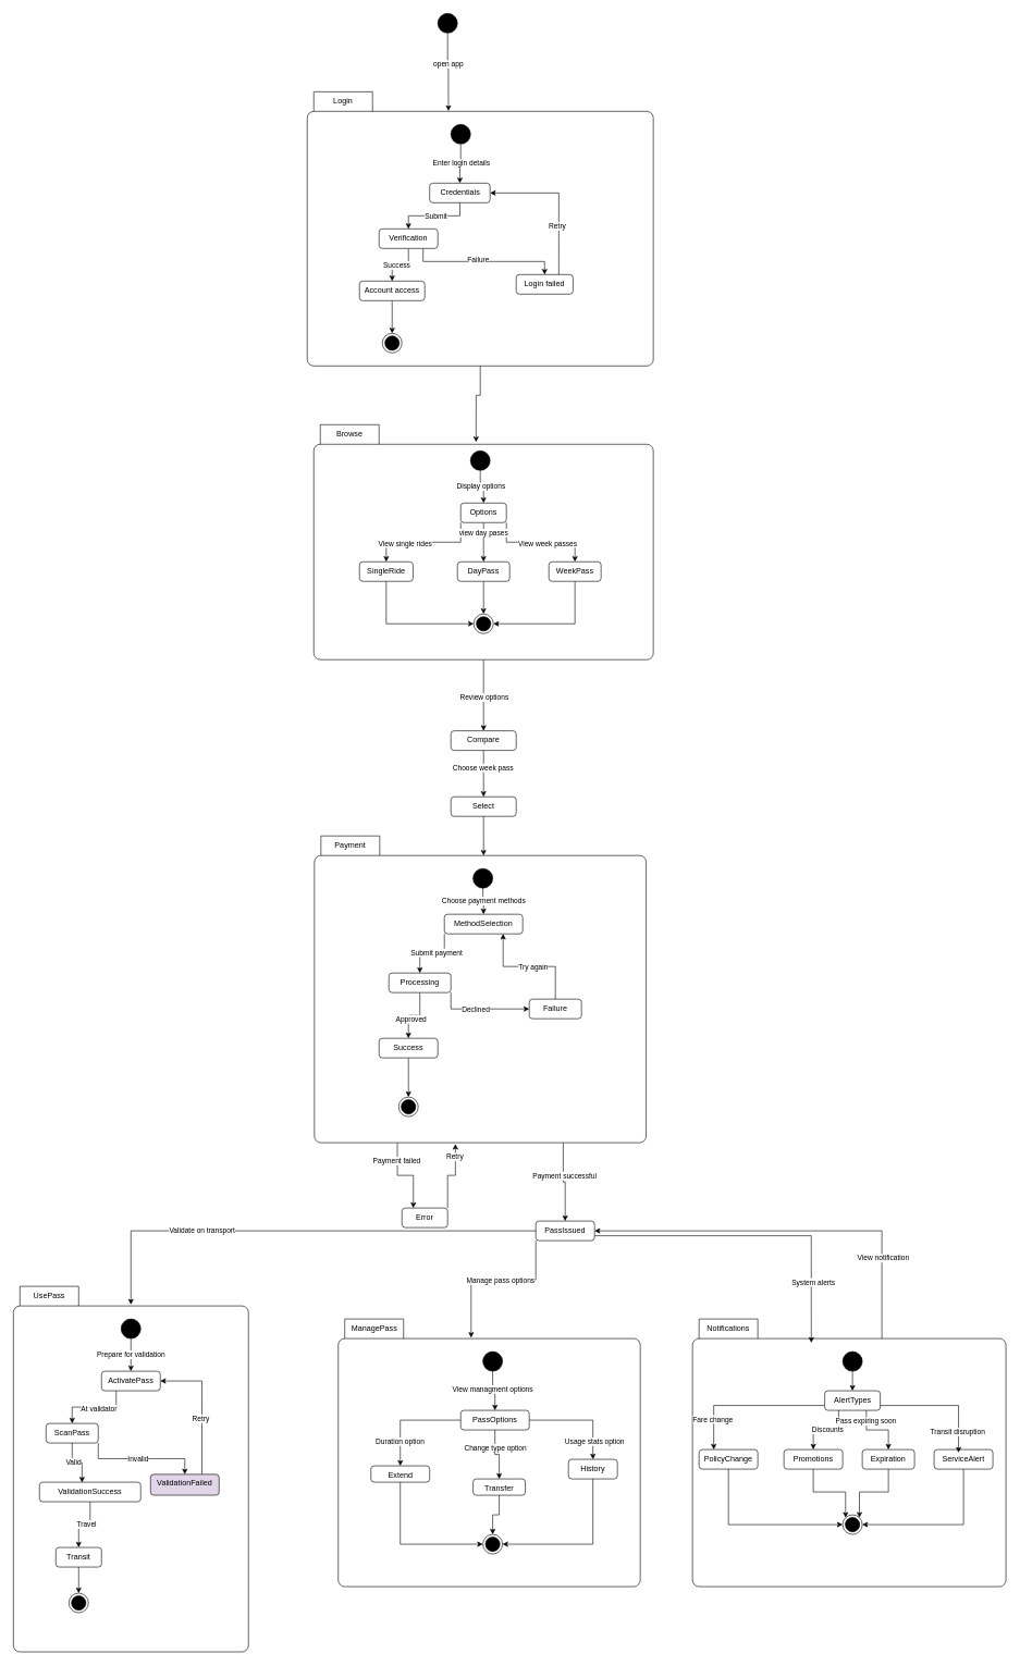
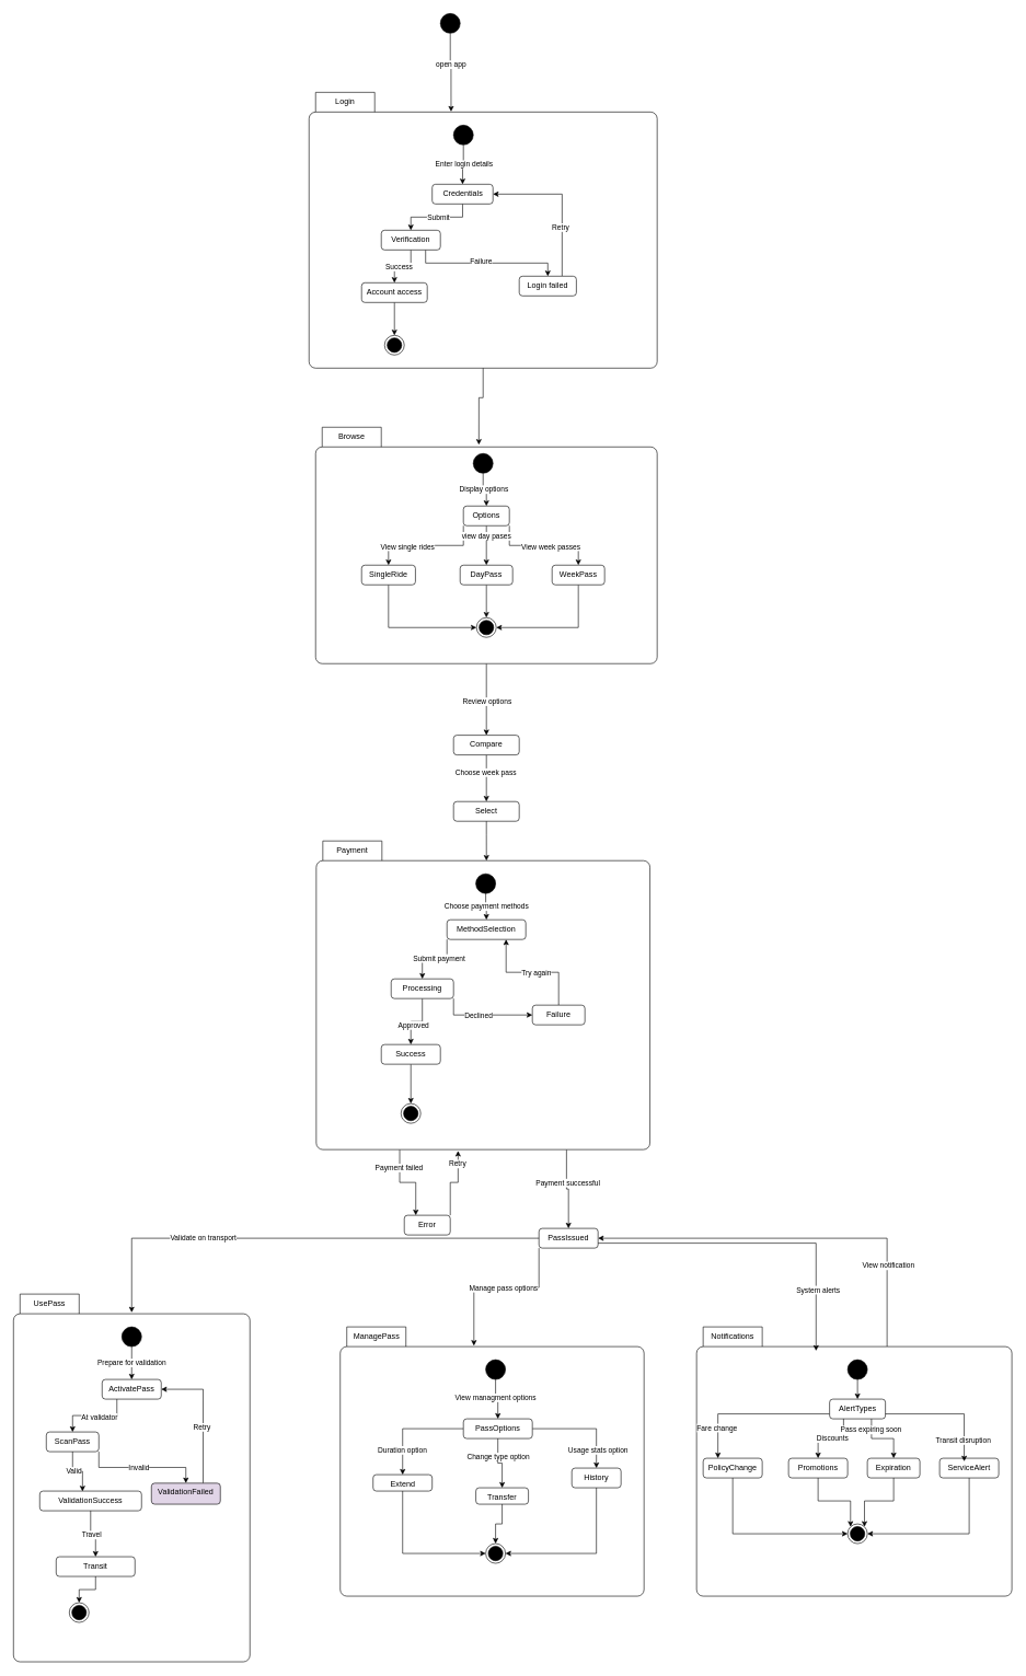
- <mxCell id="102" value="Transit" style="html=1;align=center;verticalAlign=top;rounded=1;absoluteArcSize=1;arcSize=10;dashed=0;whiteSpace=wrap;" vertex="1" parent="1"><mxGeometry x="85" y="2370" width="70" height="30" as="geometry" /></mxCell>
+ <mxCell id="102" value="Transit" style="html=1;align=center;verticalAlign=top;rounded=1;absoluteArcSize=1;arcSize=10;dashed=0;whiteSpace=wrap;" vertex="1" parent="1"><mxGeometry x="85" y="2370" width="120" height="30" as="geometry" /></mxCell>
